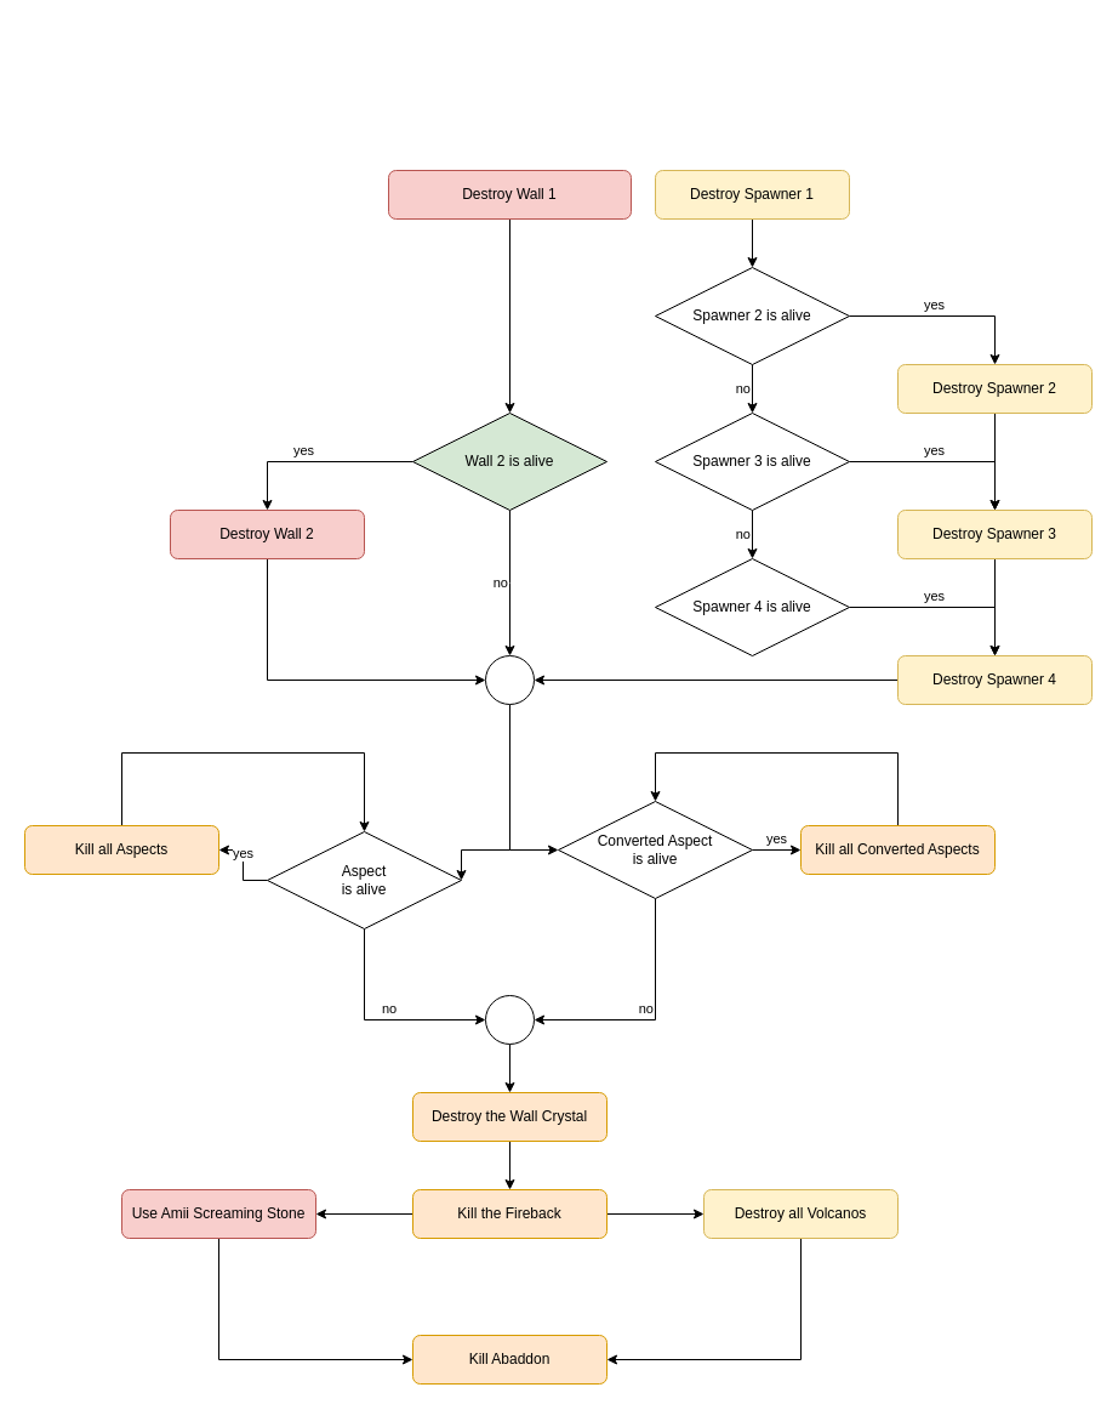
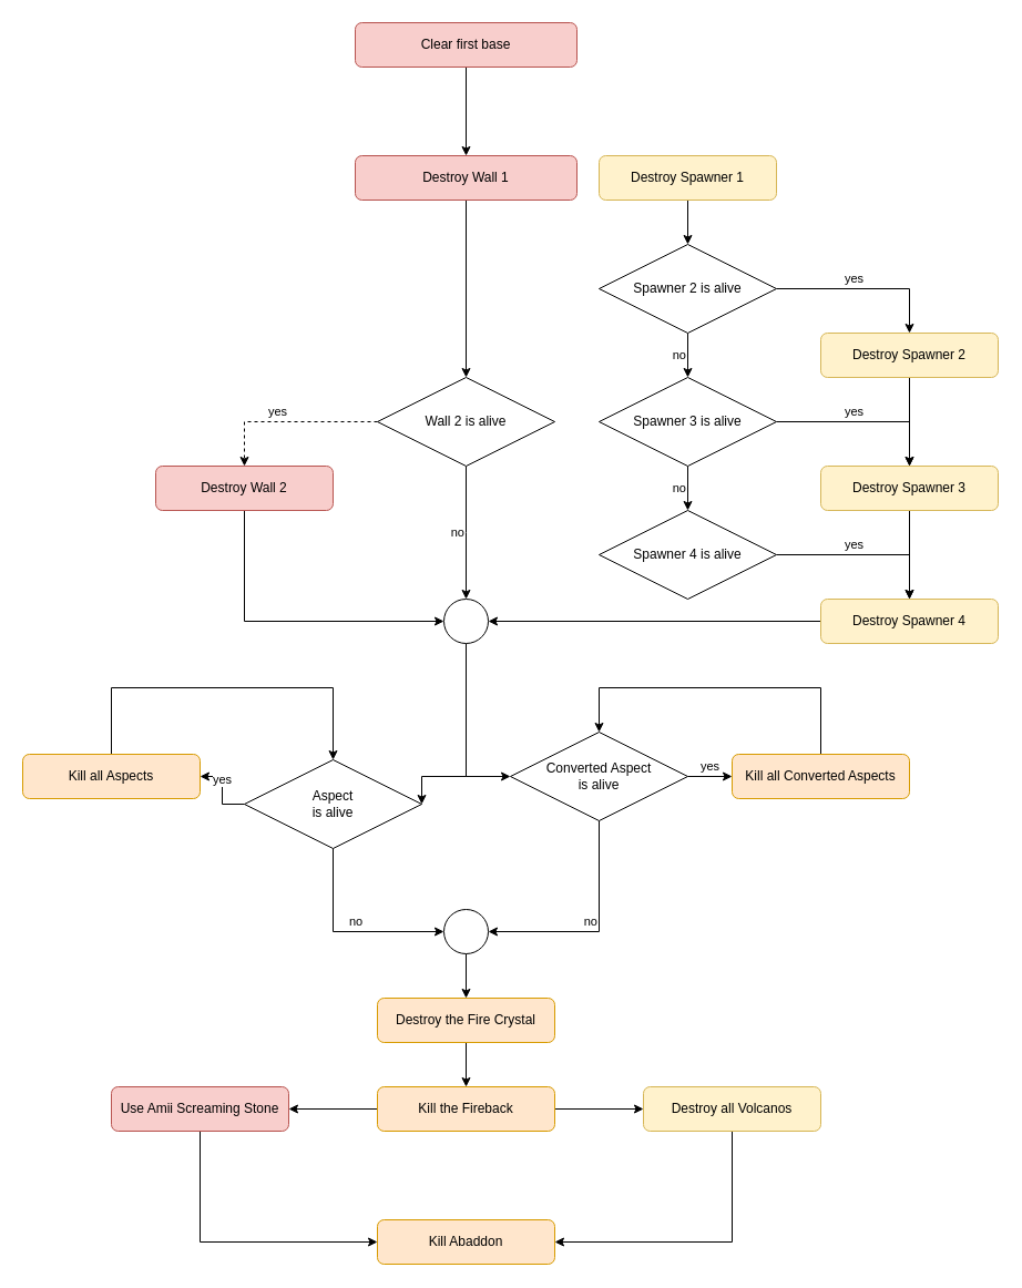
+ <mxCell id="51" value="Clear first base" style="rounded=1;whiteSpace=wrap;html=1;fontSize=12;glass=0;strokeWidth=1;shadow=0;fillColor=#f8cecc;strokeColor=#b85450;" parent="1" vertex="1"><mxGeometry x="320" y="20" width="200" height="40" as="geometry" /></mxCell>
+ <mxCell id="50" style="edgeStyle=orthogonalEdgeStyle;rounded=0;orthogonalLoop=1;jettySize=auto;html=1;entryX=0.5;entryY=0;entryDx=0;entryDy=0;" parent="1" source="51" target="19" edge="1"><mxGeometry relative="1" as="geometry" /></mxCell>
- <mxCell id="23" value="yes" style="edgeStyle=orthogonalEdgeStyle;rounded=0;orthogonalLoop=1;jettySize=auto;html=1;entryX=0.5;entryY=0;entryDx=0;entryDy=0;endArrow=classic;endFill=1;align=right;verticalAlign=bottom;" parent="1" source="24" target="21" edge="1"><mxGeometry relative="1" as="geometry" /></mxCell>
+ <mxCell id="23" value="yes" style="edgeStyle=orthogonalEdgeStyle;rounded=0;orthogonalLoop=1;jettySize=auto;html=1;entryX=0.5;entryY=0;entryDx=0;entryDy=0;endArrow=classic;endFill=1;align=right;verticalAlign=bottom;dashed=1;" parent="1" source="24" target="21" edge="1"><mxGeometry relative="1" as="geometry" /></mxCell>
- <mxCell id="24" value="Wall 2 is alive" style="rhombus;whiteSpace=wrap;html=1;fillColor=#d5e8d4;" parent="1" vertex="1"><mxGeometry x="340" y="340" width="160" height="80" as="geometry" /></mxCell>
+ <mxCell id="24" value="Wall 2 is alive" style="rhombus;whiteSpace=wrap;html=1;" parent="1" vertex="1"><mxGeometry x="340" y="340" width="160" height="80" as="geometry" /></mxCell>
- <mxCell id="41" value="Destroy the Wall Crystal" style="rounded=1;whiteSpace=wrap;html=1;fontSize=12;glass=0;strokeWidth=1;shadow=0;fillColor=#ffe6cc;strokeColor=#d79b00;" parent="1" vertex="1"><mxGeometry x="340" y="900" width="160" height="40" as="geometry" /></mxCell>
+ <mxCell id="41" value="Destroy the Fire Crystal" style="rounded=1;whiteSpace=wrap;html=1;fontSize=12;glass=0;strokeWidth=1;shadow=0;fillColor=#ffe6cc;strokeColor=#d79b00;" parent="1" vertex="1"><mxGeometry x="340" y="900" width="160" height="40" as="geometry" /></mxCell>
